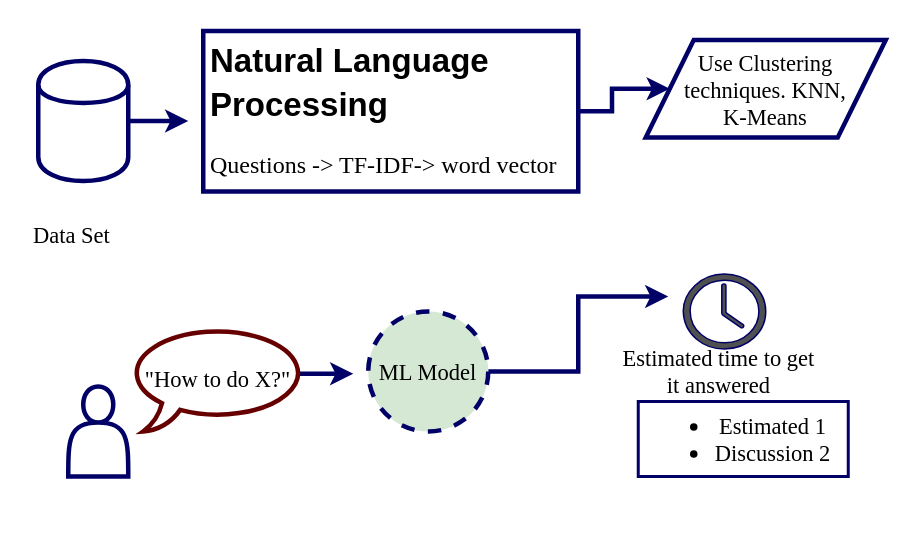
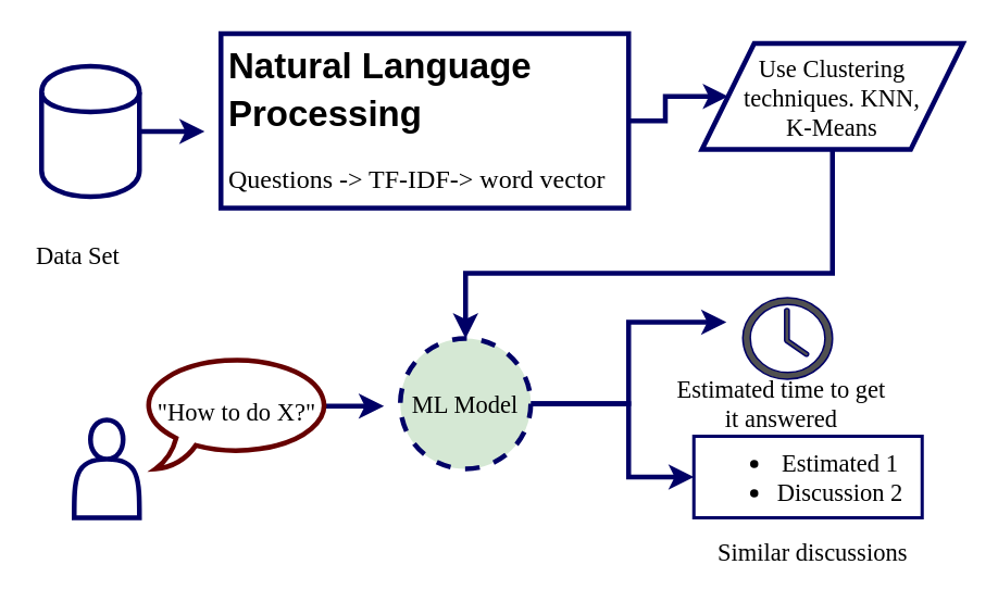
+ <mxCell id="6" style="edgeStyle=orthogonalEdgeStyle;rounded=0;orthogonalLoop=1;jettySize=auto;html=1;exitX=0.5;exitY=1;exitDx=0;exitDy=0;strokeWidth=3;entryX=0.5;entryY=0;entryDx=0;entryDy=0;strokeColor=#000066;" parent="1" source="7" target="10" edge="1"><mxGeometry relative="1" as="geometry"><mxPoint x="505" y="187" as="targetPoint" /><Array as="points"><mxPoint x="510" y="167" /><mxPoint x="285" y="167" /></Array></mxGeometry></mxCell>
+ <mxCell id="9" style="edgeStyle=orthogonalEdgeStyle;rounded=0;orthogonalLoop=1;jettySize=auto;html=1;exitX=1;exitY=0.5;exitDx=0;exitDy=0;entryX=0;entryY=0.5;entryDx=0;entryDy=0;strokeWidth=3;strokeColor=#000066;" parent="1" source="10" target="16" edge="1"><mxGeometry relative="1" as="geometry"><Array as="points"><mxPoint x="385" y="247" /><mxPoint x="385" y="292" /></Array></mxGeometry></mxCell>
+ <mxCell id="17" value="&lt;div style=&quot;text-align: center&quot;&gt;&lt;font face=&quot;verdana&quot;&gt;&lt;span style=&quot;font-size: 15px&quot;&gt;Similar discussions&lt;/span&gt;&lt;/font&gt;&lt;/div&gt;" style="text;html=1;resizable=0;points=[];autosize=1;align=left;verticalAlign=top;spacingTop=-4;strokeColor=none;" parent="1" vertex="1"><mxGeometry x="437.5" y="327" width="130" height="20" as="geometry" /></mxCell>
